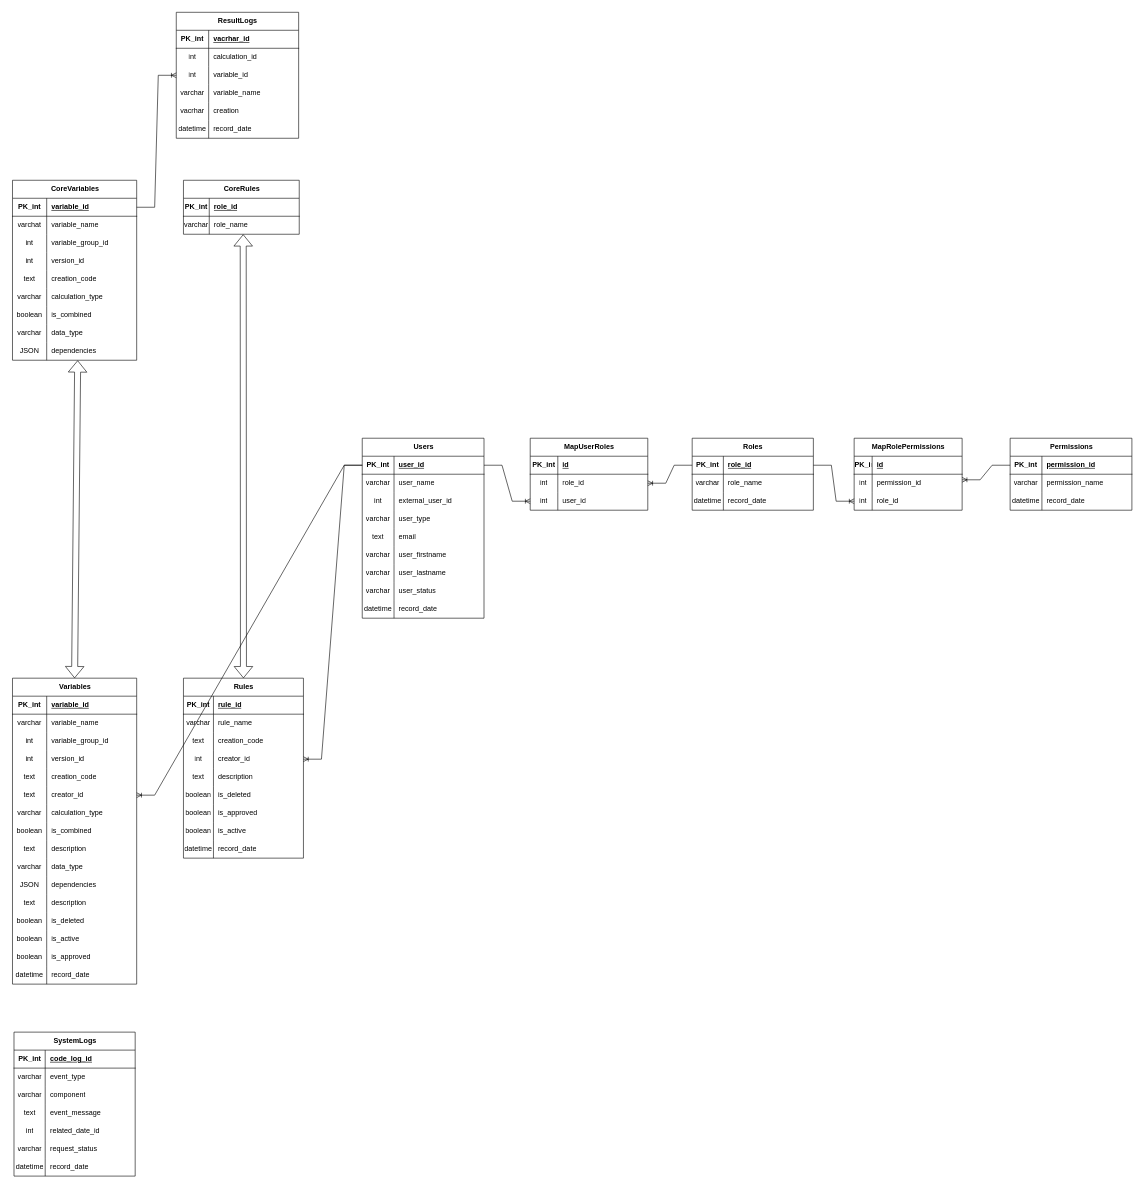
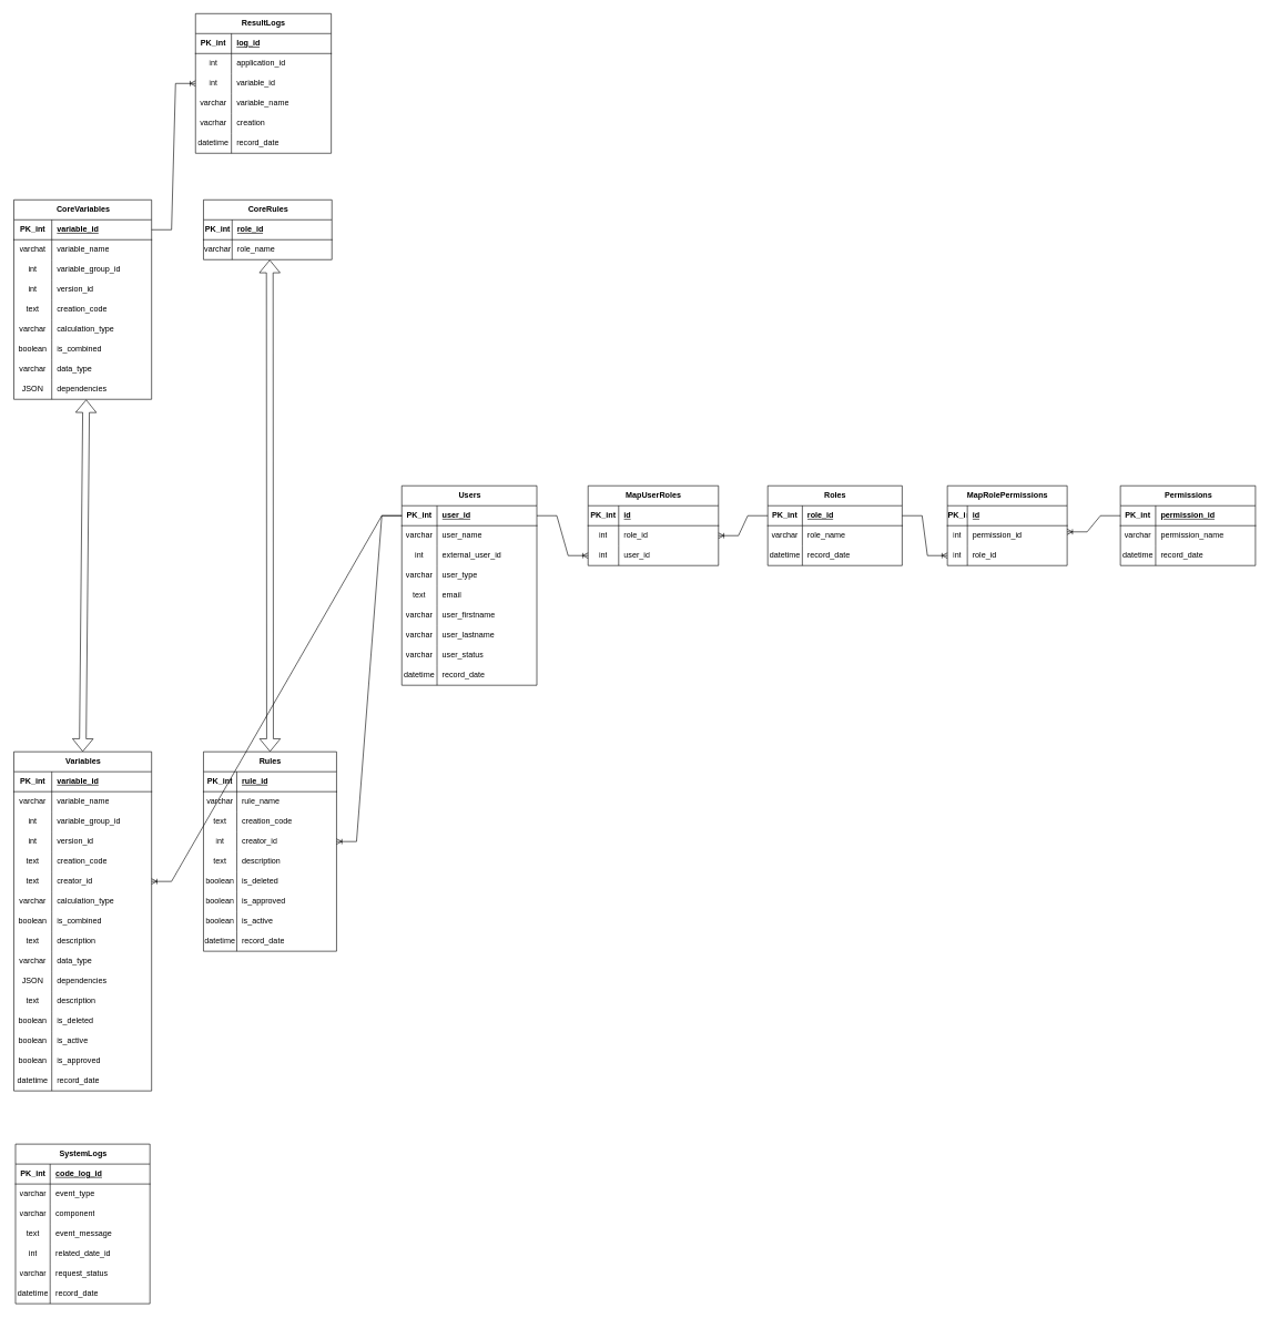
- <mxCell id="153" value="vacrhar_id" style="shape=partialRectangle;connectable=0;fillColor=none;top=0;left=0;bottom=0;right=0;align=left;spacingLeft=6;fontStyle=5;overflow=hidden;whiteSpace=wrap;html=1;" parent="151" vertex="1"><mxGeometry x="54" width="150" height="30" as="geometry"><mxRectangle width="150" height="30" as="alternateBounds" /></mxGeometry></mxCell>
+ <mxCell id="153" value="log_id" style="shape=partialRectangle;connectable=0;fillColor=none;top=0;left=0;bottom=0;right=0;align=left;spacingLeft=6;fontStyle=5;overflow=hidden;whiteSpace=wrap;html=1;" parent="151" vertex="1"><mxGeometry x="54" width="150" height="30" as="geometry"><mxRectangle width="150" height="30" as="alternateBounds" /></mxGeometry></mxCell>
- <mxCell id="156" value="calculation_id" style="shape=partialRectangle;connectable=0;fillColor=none;top=0;left=0;bottom=0;right=0;align=left;spacingLeft=6;overflow=hidden;whiteSpace=wrap;html=1;" parent="154" vertex="1"><mxGeometry x="54" width="150" height="30" as="geometry"><mxRectangle width="150" height="30" as="alternateBounds" /></mxGeometry></mxCell>
+ <mxCell id="156" value="application_id" style="shape=partialRectangle;connectable=0;fillColor=none;top=0;left=0;bottom=0;right=0;align=left;spacingLeft=6;overflow=hidden;whiteSpace=wrap;html=1;" parent="154" vertex="1"><mxGeometry x="54" width="150" height="30" as="geometry"><mxRectangle width="150" height="30" as="alternateBounds" /></mxGeometry></mxCell>
